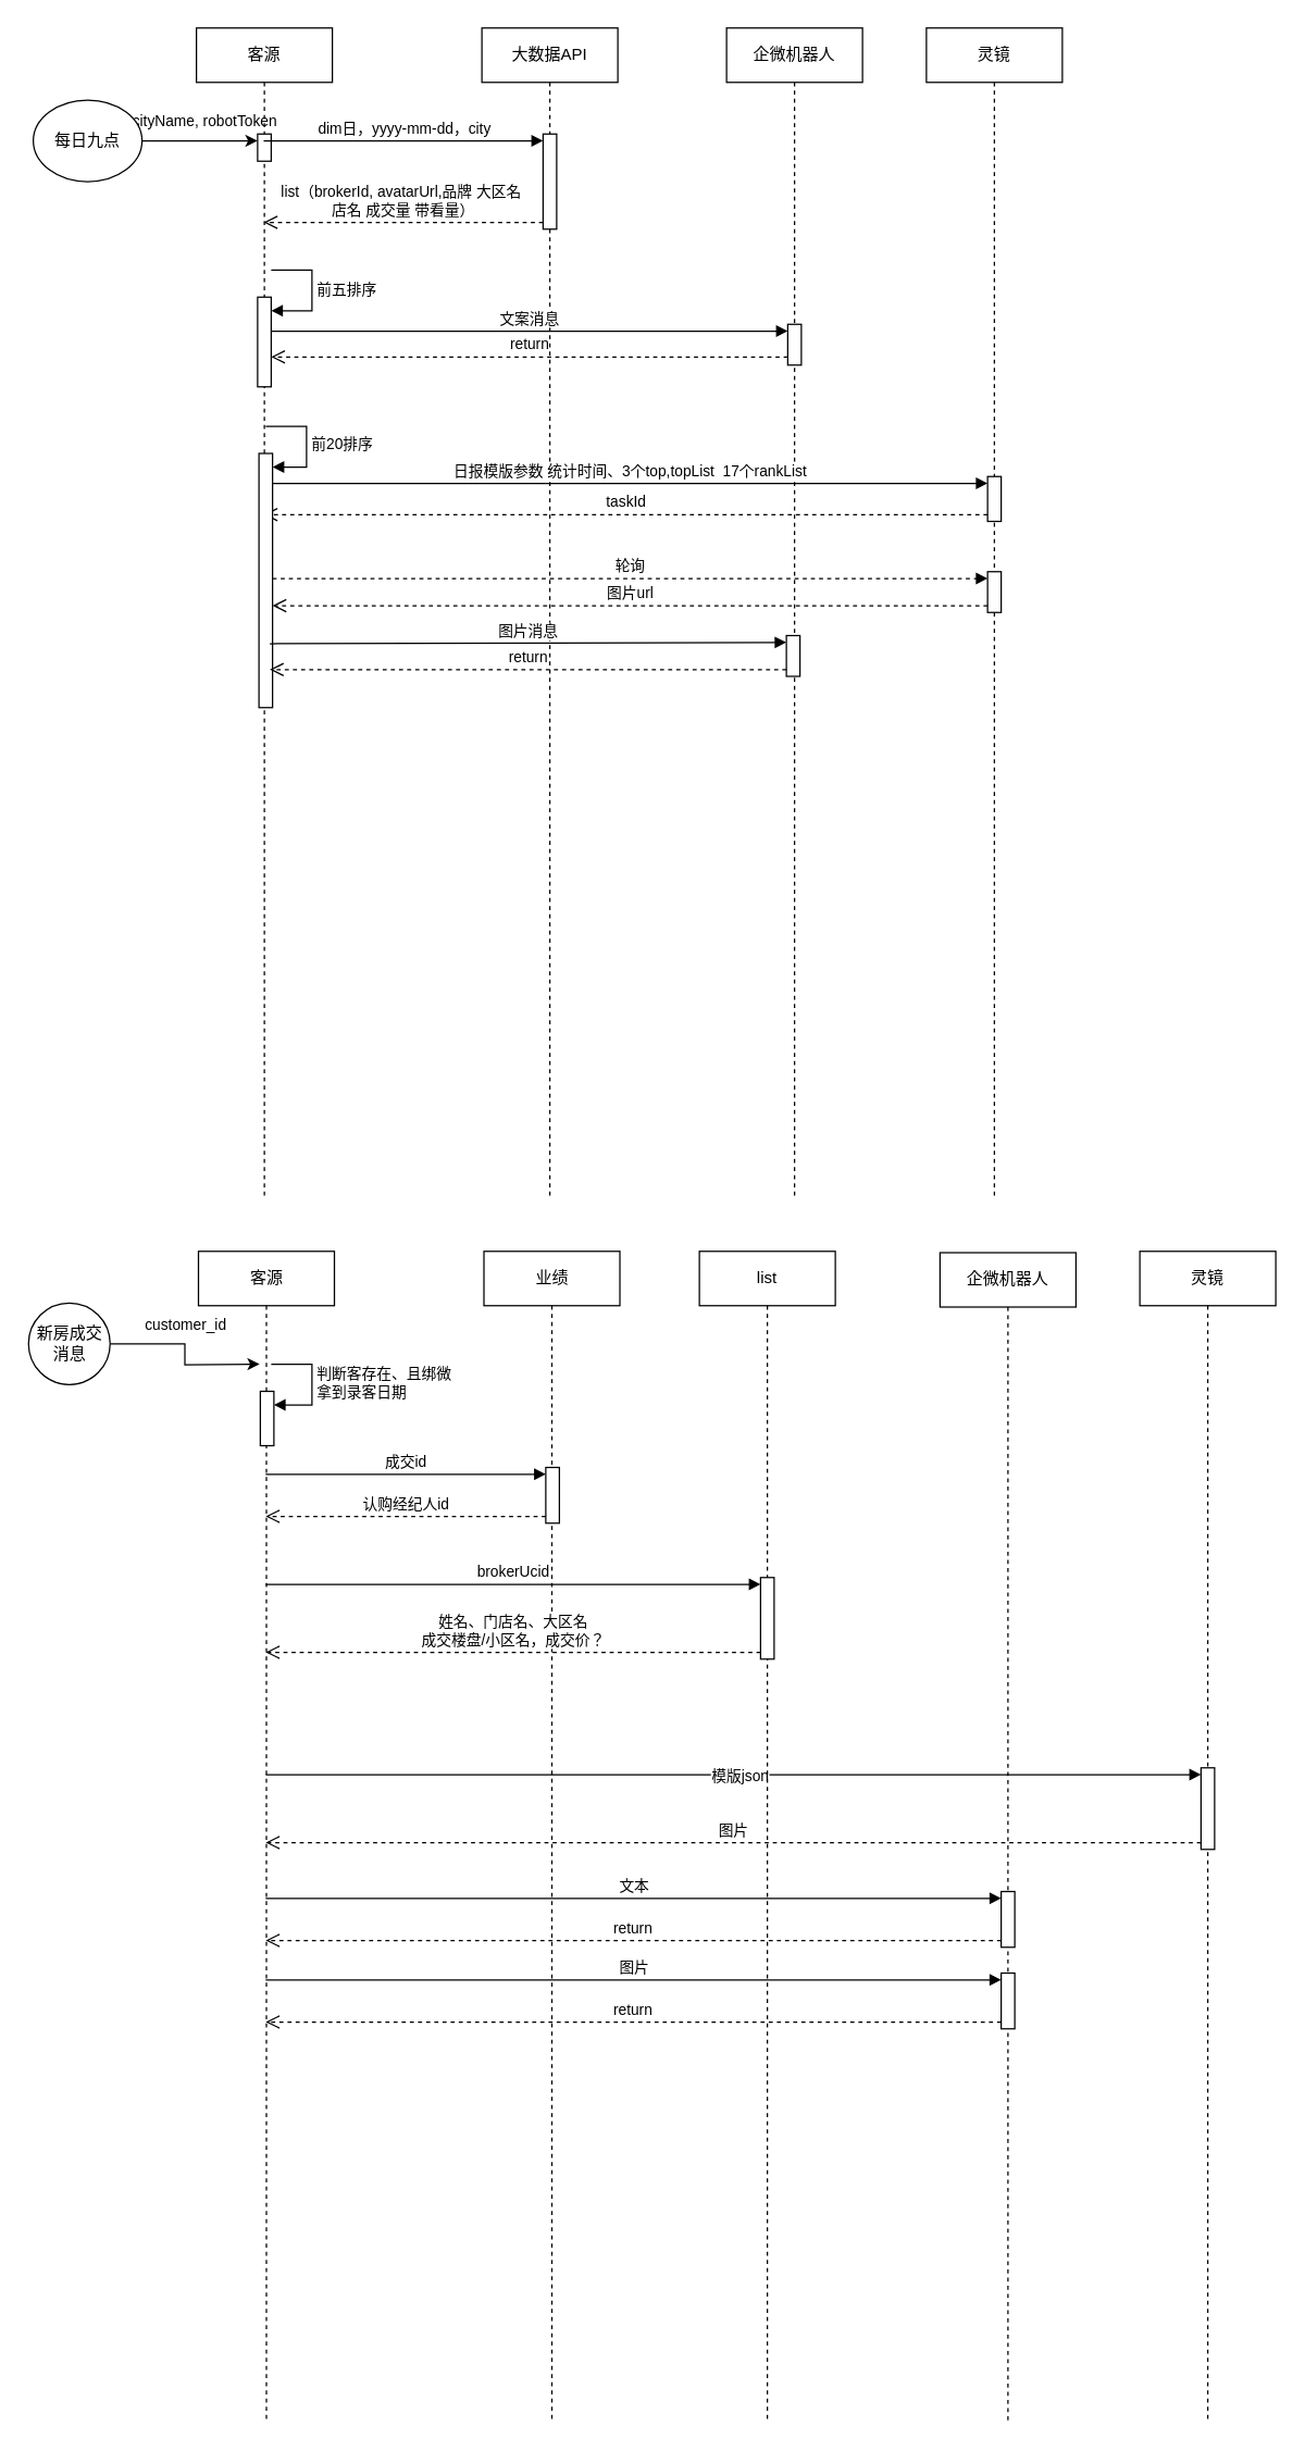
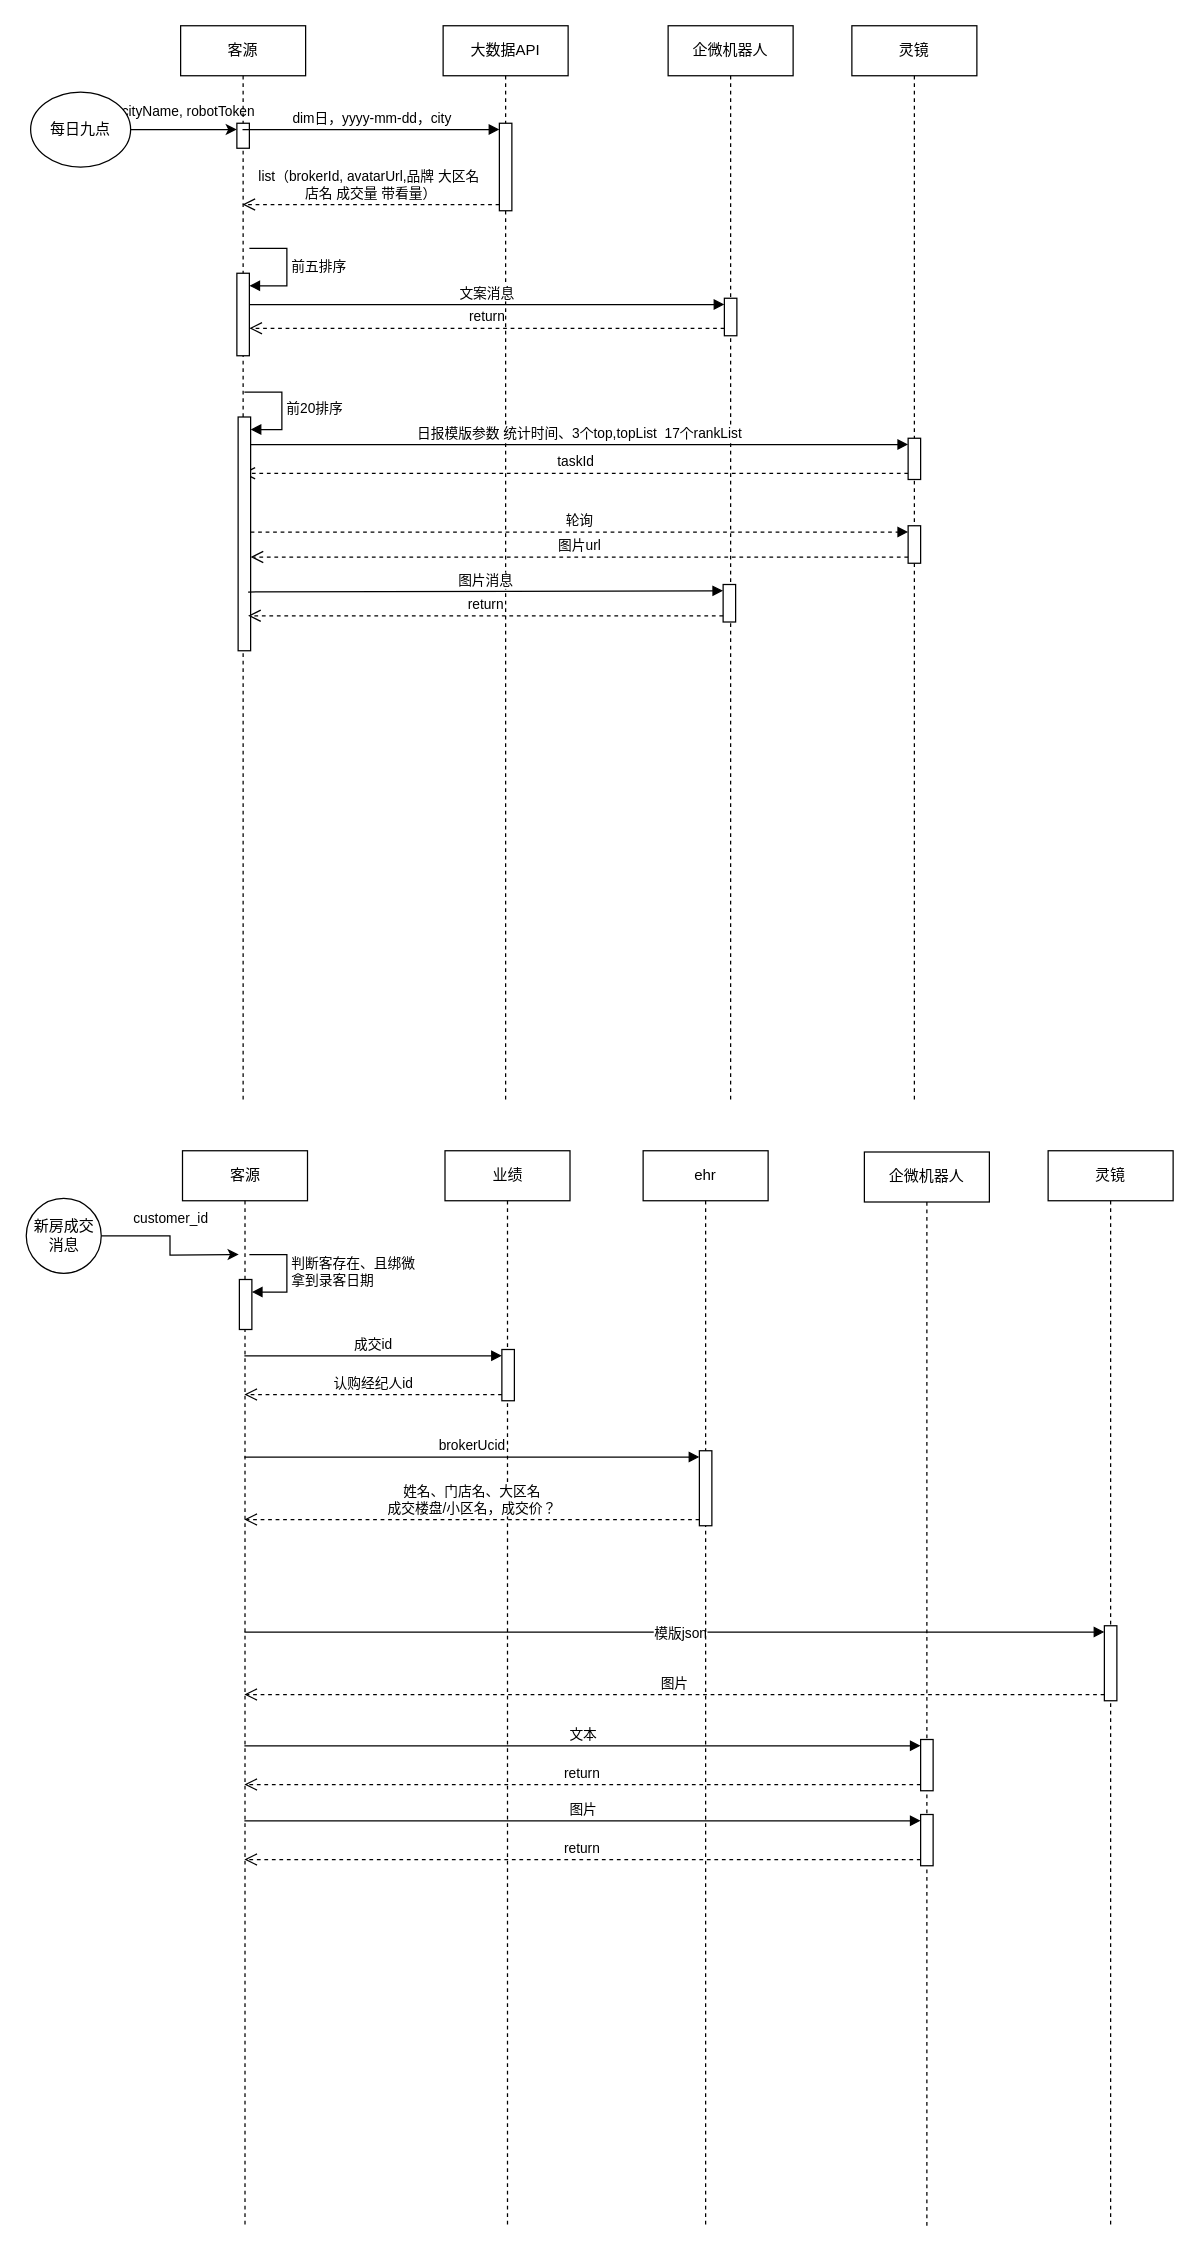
- <mxCell id="45" value="list" style="shape=umlLifeline;perimeter=lifelinePerimeter;whiteSpace=wrap;html=1;container=1;dropTarget=0;collapsible=0;recursiveResize=0;outlineConnect=0;portConstraint=eastwest;newEdgeStyle={&quot;curved&quot;:0,&quot;rounded&quot;:0};" vertex="1" parent="1"><mxGeometry x="514" y="920" width="100" height="860" as="geometry" /></mxCell>
+ <mxCell id="45" value="ehr" style="shape=umlLifeline;perimeter=lifelinePerimeter;whiteSpace=wrap;html=1;container=1;dropTarget=0;collapsible=0;recursiveResize=0;outlineConnect=0;portConstraint=eastwest;newEdgeStyle={&quot;curved&quot;:0,&quot;rounded&quot;:0};" vertex="1" parent="1"><mxGeometry x="514" y="920" width="100" height="860" as="geometry" /></mxCell>
